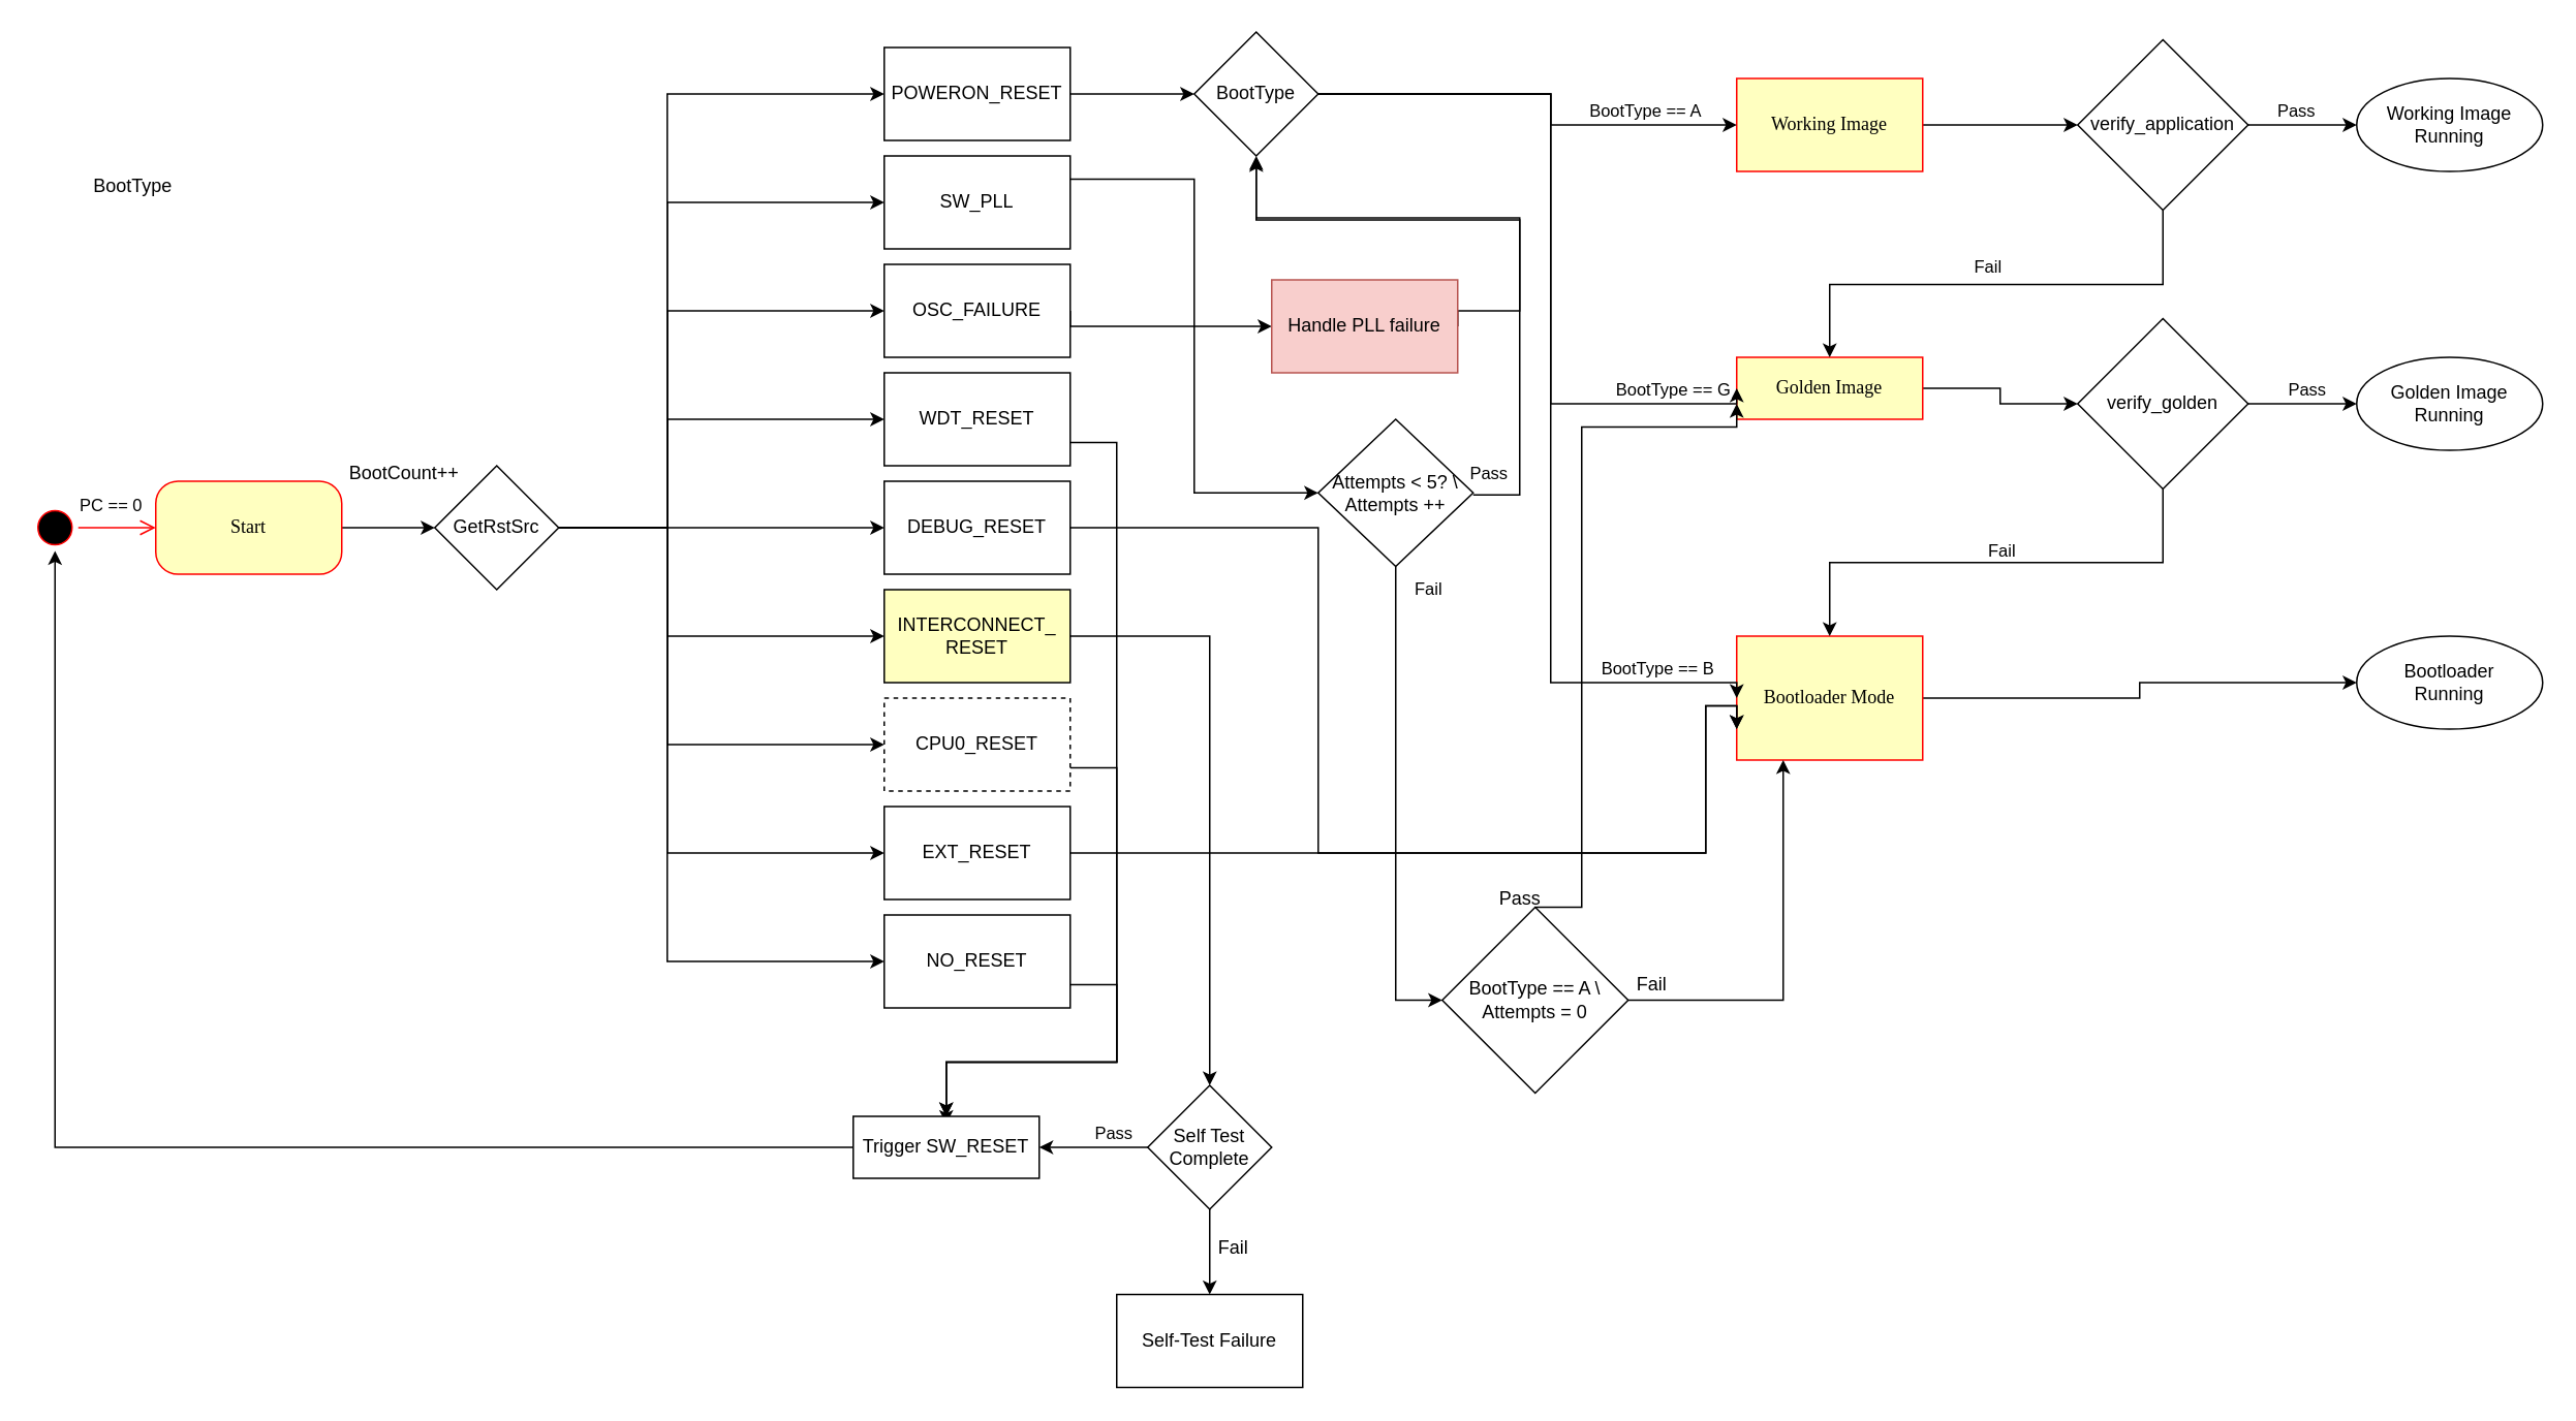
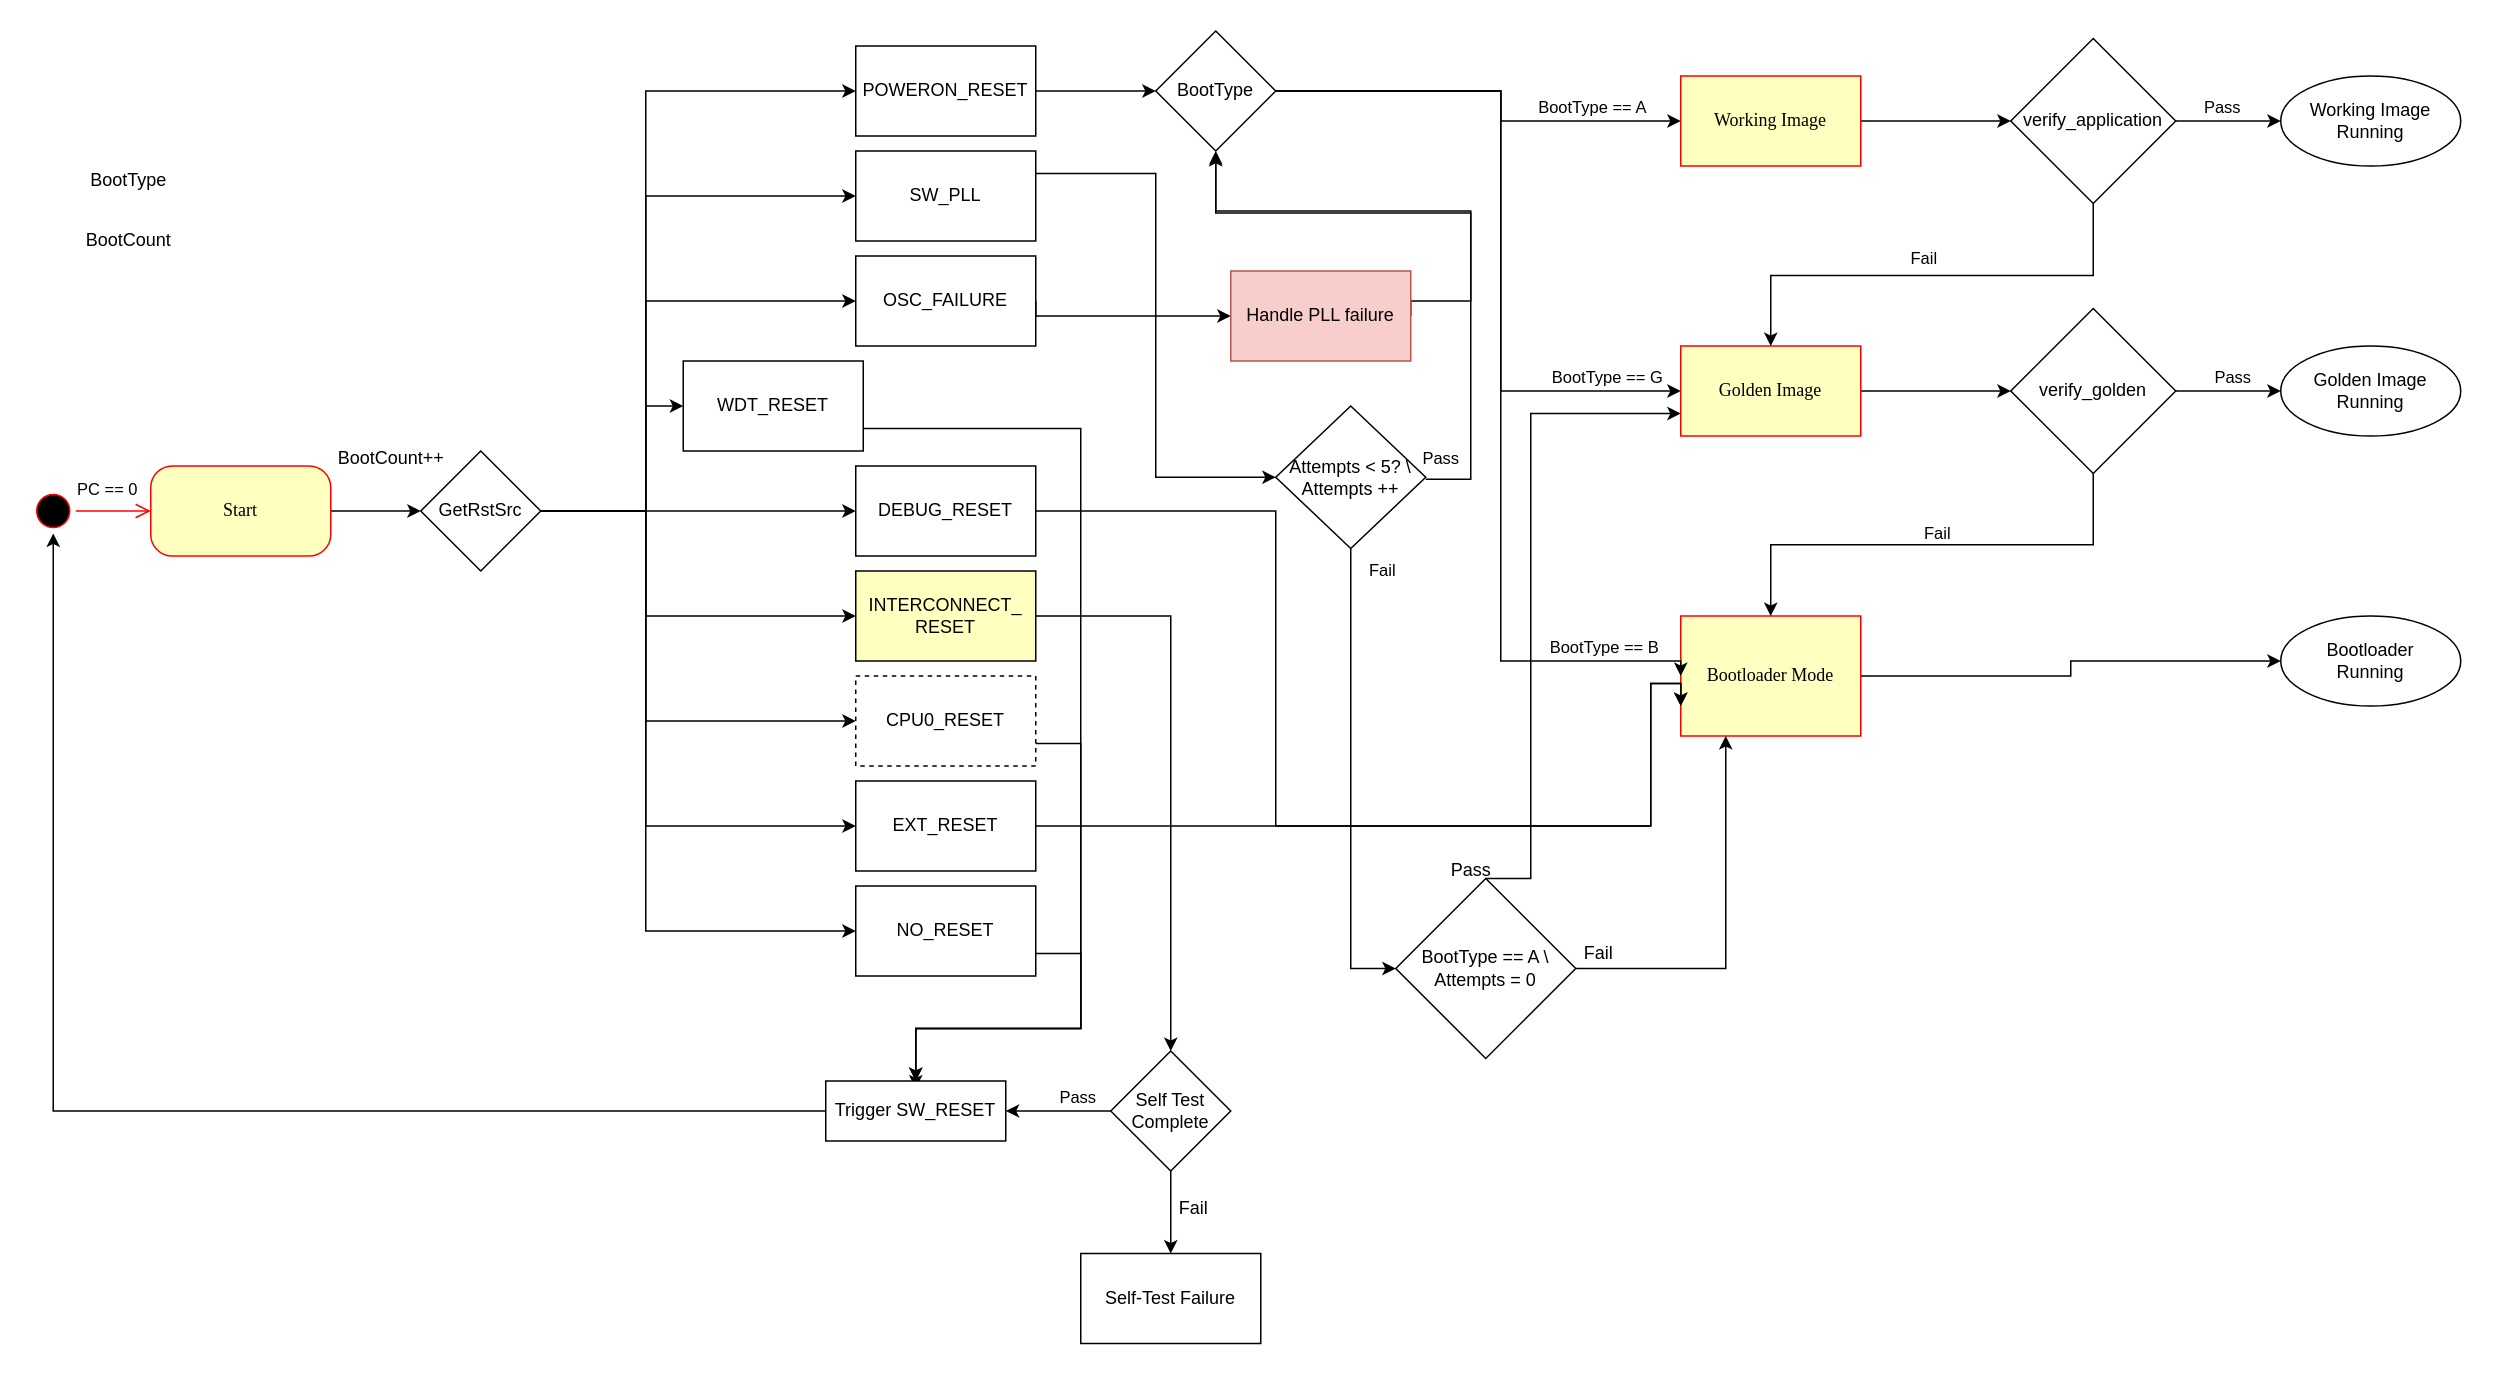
+ <mxCell id="23" value="&lt;div&gt;BootCount&lt;/div&gt;" style="text;html=1;align=center;verticalAlign=middle;resizable=0;points=[];autosize=1;strokeColor=none;" parent="1" vertex="1"><mxGeometry x="50" y="150" width="70" height="20" as="geometry" /></mxCell>
- <mxCell id="19" value="Golden Image&lt;span style=&quot;white-space: pre&quot;&gt;&lt;/span&gt;" style="rounded=1;whiteSpace=wrap;html=1;arcSize=0;fillColor=#ffffc0;strokeColor=#ff0000;shadow=0;comic=0;labelBackgroundColor=none;fontFamily=Verdana;fontSize=12;fontColor=#000000;align=center;" parent="1" vertex="1"><mxGeometry x="1120" y="230" width="120" height="40" as="geometry" /></mxCell>
+ <mxCell id="19" value="Golden Image&lt;span style=&quot;white-space: pre&quot;&gt;&lt;/span&gt;" style="rounded=1;whiteSpace=wrap;html=1;arcSize=0;fillColor=#ffffc0;strokeColor=#ff0000;shadow=0;comic=0;labelBackgroundColor=none;fontFamily=Verdana;fontSize=12;fontColor=#000000;align=center;" parent="1" vertex="1"><mxGeometry x="1120" y="230" width="120" height="60" as="geometry" /></mxCell>
- <mxCell id="31" value="WDT_RESET" style="rounded=0;whiteSpace=wrap;html=1;" parent="1" vertex="1"><mxGeometry x="570" y="240" width="120" height="60" as="geometry" /></mxCell>
+ <mxCell id="31" value="WDT_RESET" style="rounded=0;whiteSpace=wrap;html=1;" parent="1" vertex="1"><mxGeometry x="455" y="240" width="120" height="60" as="geometry" /></mxCell>
